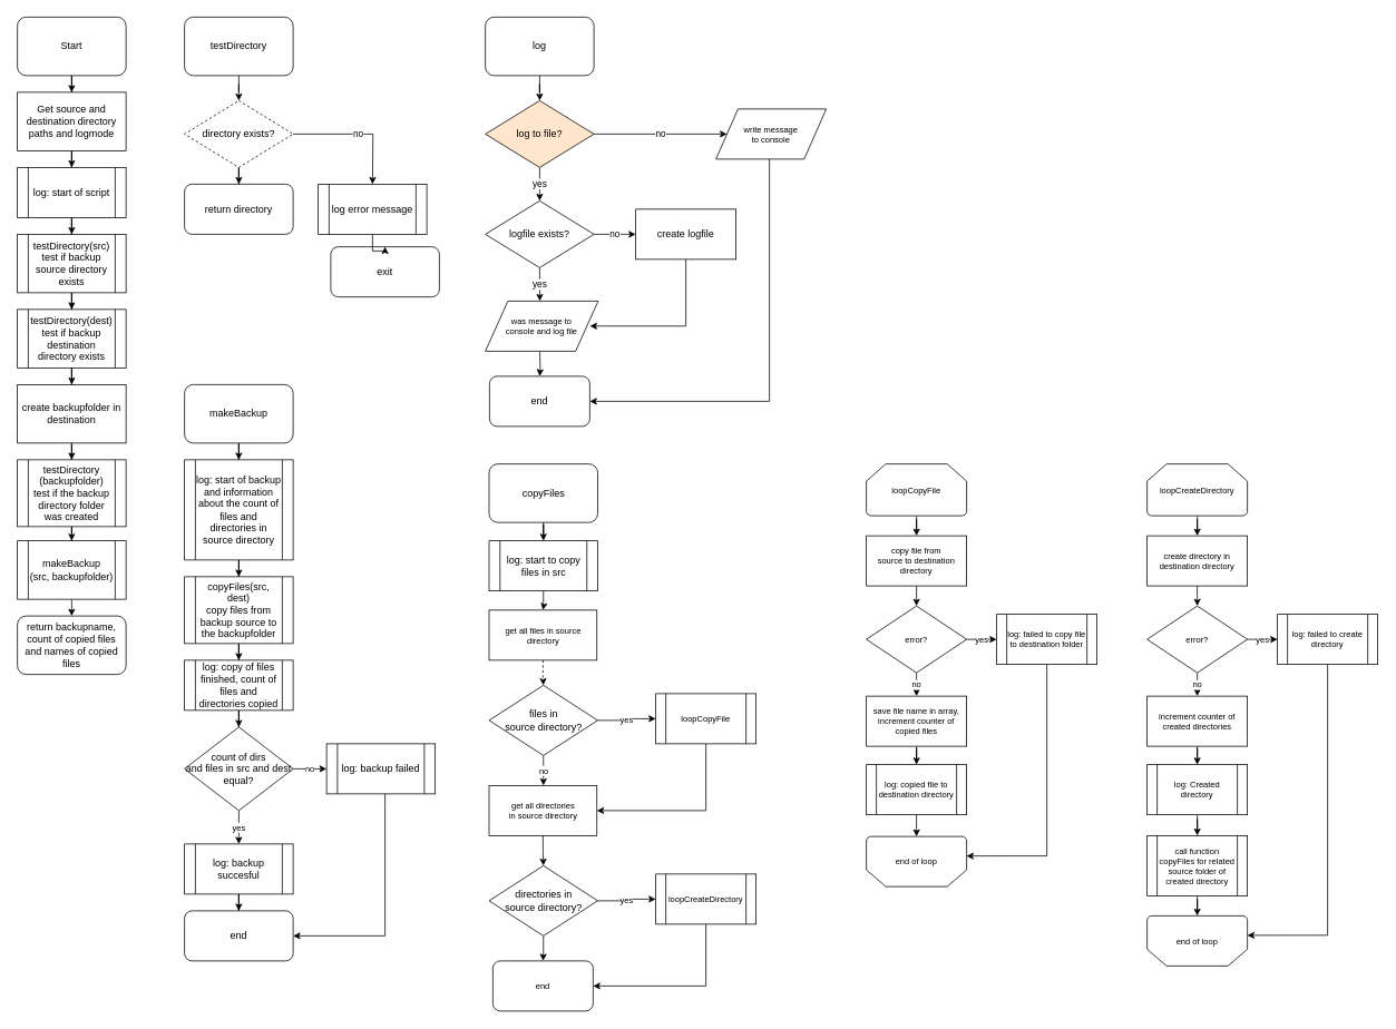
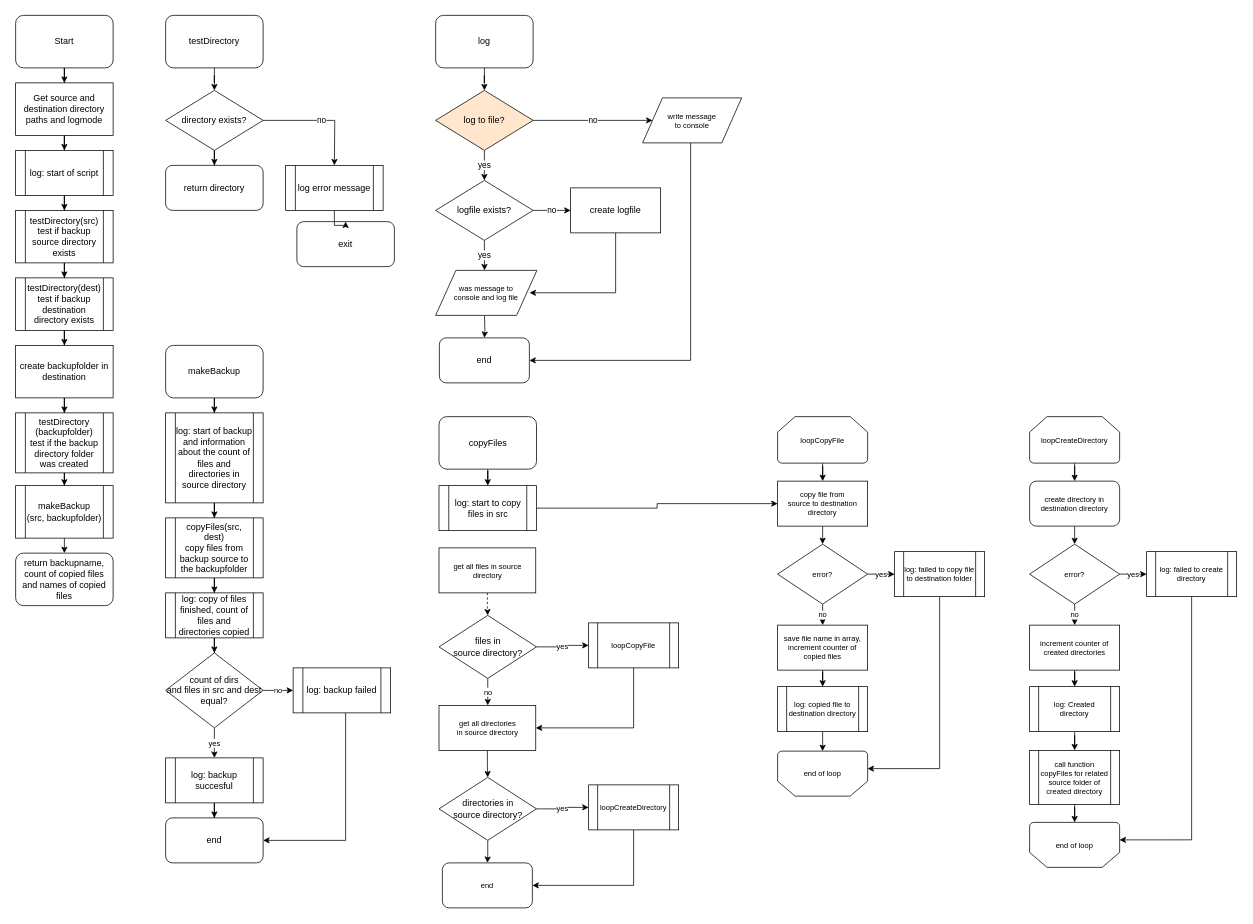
- <mxCell id="10" value="directory exists?" style="rhombus;whiteSpace=wrap;html=1;dashed=1;" vertex="1" parent="1"><mxGeometry x="220" y="120" width="130" height="80" as="geometry" /></mxCell>
+ <mxCell id="10" value="directory exists?" style="rhombus;whiteSpace=wrap;html=1;" vertex="1" parent="1"><mxGeometry x="220" y="120" width="130" height="80" as="geometry" /></mxCell>
- <mxCell id="94" value="create directory in destination directory" style="rounded=0;whiteSpace=wrap;html=1;strokeWidth=1;fontSize=10;" vertex="1" parent="1"><mxGeometry x="1372" y="641" width="120" height="60" as="geometry" /></mxCell>
+ <mxCell id="94" value="create directory in destination directory" style="whiteSpace=wrap;html=1;strokeWidth=1;fontSize=10;rounded=1;" vertex="1" parent="1"><mxGeometry x="1372" y="641" width="120" height="60" as="geometry" /></mxCell>
- <mxCell id="59" value="" style="edgeStyle=orthogonalEdgeStyle;rounded=0;orthogonalLoop=1;jettySize=auto;html=1;fontSize=10;" edge="1" parent="1" source="60" target="67"><mxGeometry relative="1" as="geometry" /></mxCell>
+ <mxCell id="59" value="" style="edgeStyle=orthogonalEdgeStyle;rounded=0;orthogonalLoop=1;jettySize=auto;html=1;fontSize=10;" edge="1" parent="1" source="60" target="71"><mxGeometry relative="1" as="geometry" /></mxCell>
